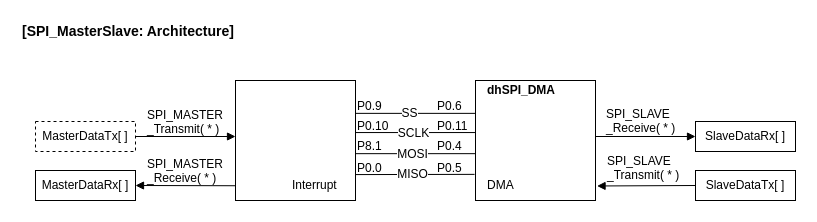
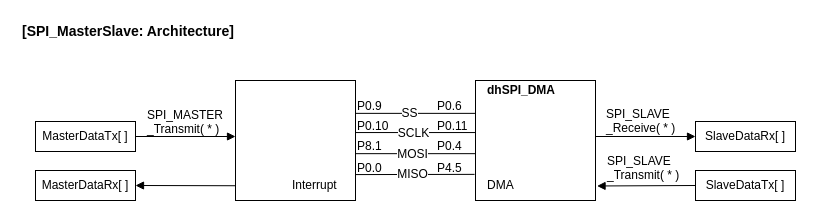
- <mxCell id="22" value="MasterDataTx[ ]" style="rounded=0;whiteSpace=wrap;html=1;shadow=0;glass=0;comic=0;strokeColor=#000000;strokeWidth=1;fillColor=none;fontFamily=Helvetica;fontSize=12;fontColor=#000000;align=center;dashed=1;" parent="1" vertex="1"><mxGeometry x="35" y="121" width="100" height="30" as="geometry" /></mxCell>
+ <mxCell id="22" value="MasterDataTx[ ]" style="rounded=0;whiteSpace=wrap;html=1;shadow=0;glass=0;comic=0;strokeColor=#000000;strokeWidth=1;fillColor=none;fontFamily=Helvetica;fontSize=12;fontColor=#000000;align=center;" parent="1" vertex="1"><mxGeometry x="35" y="121" width="100" height="30" as="geometry" /></mxCell>
- <mxCell id="18" value="P0.5" style="text;html=1;resizable=0;points=[];autosize=1;align=left;verticalAlign=top;spacingTop=-4;fontSize=12;fontFamily=Helvetica;fontColor=#000000;" parent="1" vertex="1"><mxGeometry x="435" y="158" width="40" height="20" as="geometry" /></mxCell>
+ <mxCell id="18" value="P4.5" style="text;html=1;resizable=0;points=[];autosize=1;align=left;verticalAlign=top;spacingTop=-4;fontSize=12;fontFamily=Helvetica;fontColor=#000000;" parent="1" vertex="1"><mxGeometry x="435" y="158" width="40" height="20" as="geometry" /></mxCell>
- <mxCell id="32" value="SPI_MASTER&lt;div&gt;_Receive( * )&lt;/div&gt;" style="text;html=1;resizable=0;points=[];autosize=1;align=left;verticalAlign=top;spacingTop=-4;fontSize=12;fontFamily=Helvetica;fontColor=#000000;" parent="1" vertex="1"><mxGeometry x="145" y="154" width="90" height="30" as="geometry" /></mxCell>
